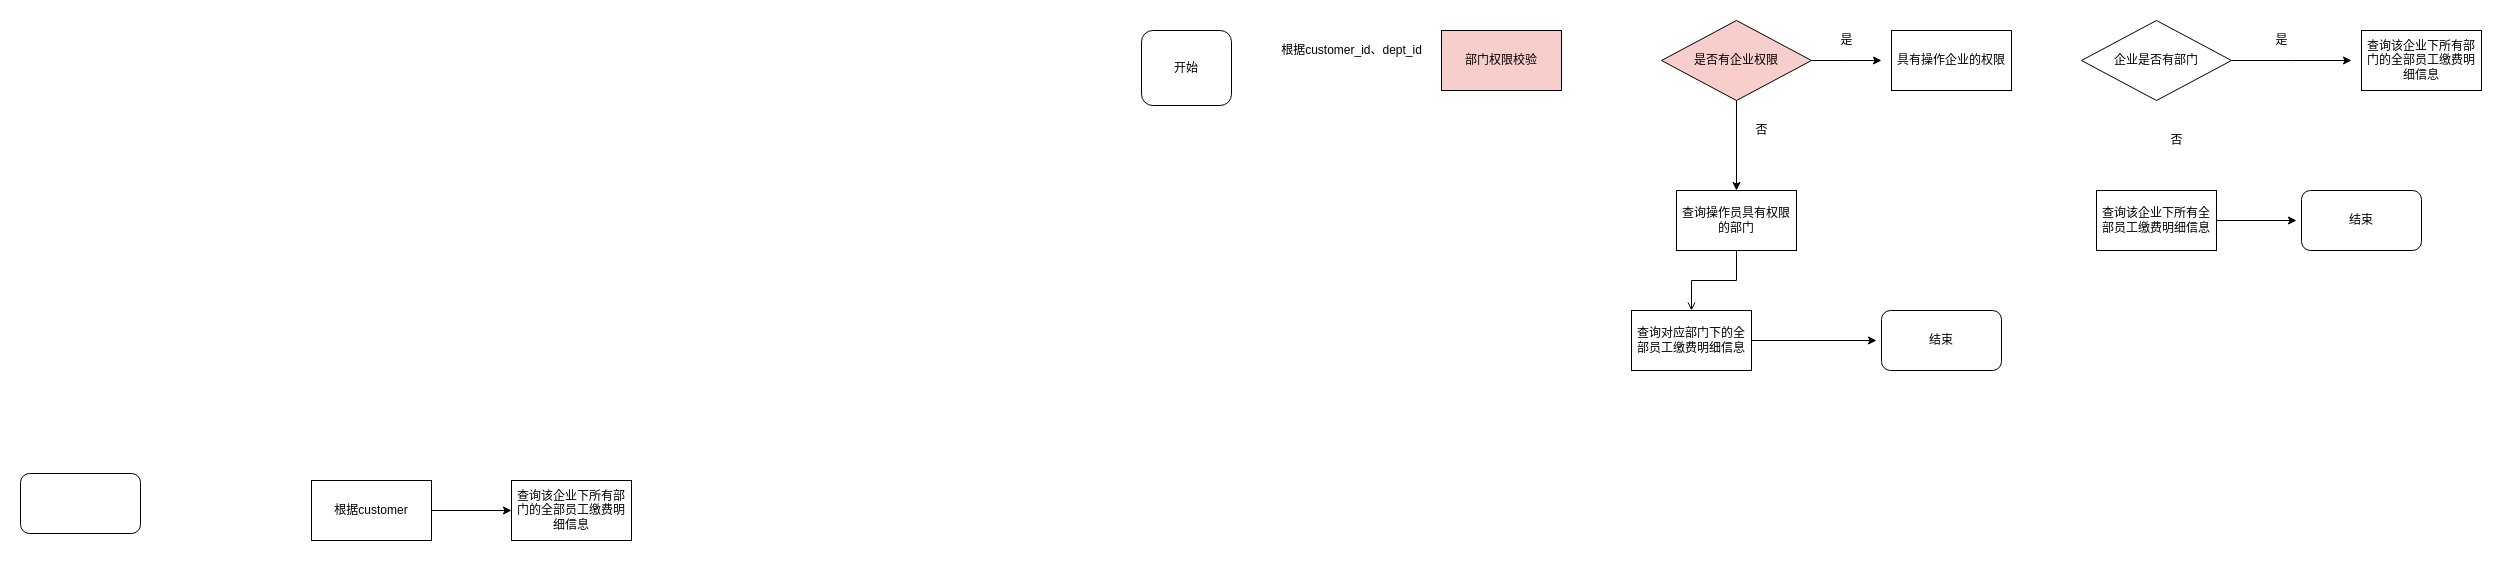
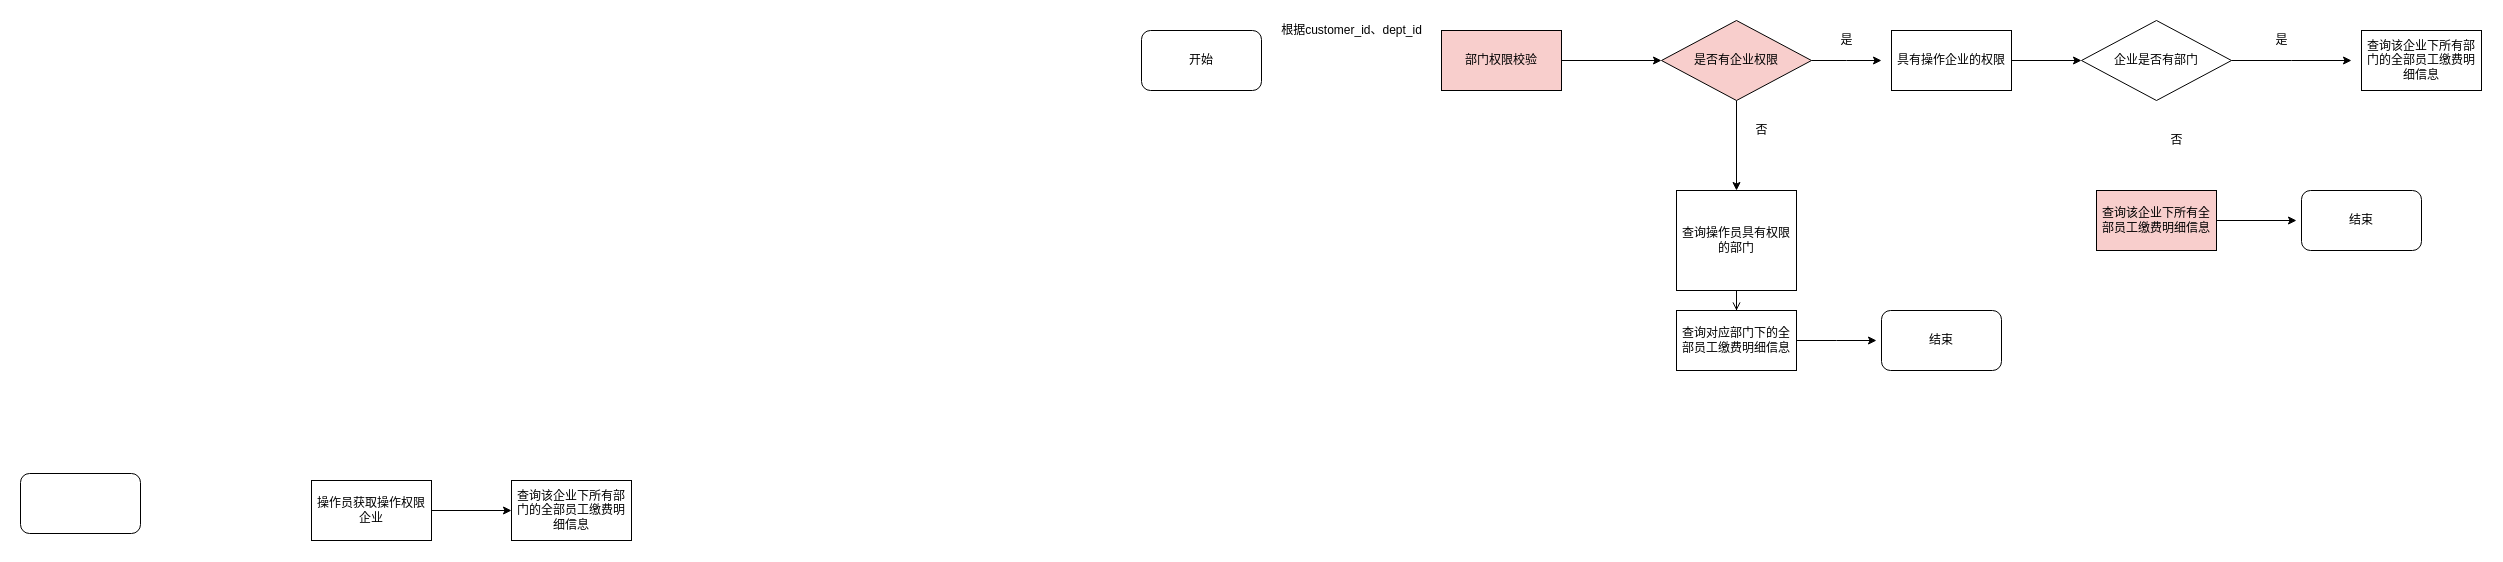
- <mxCell id="25" value="根据customer_id、dept_id" style="text;html=1;align=center;verticalAlign=middle;resizable=0;points=[];autosize=1;strokeColor=none;fillColor=none;" vertex="1" parent="1"><mxGeometry x="1271" y="40" width="160" height="20" as="geometry" /></mxCell>
+ <mxCell id="25" value="根据customer_id、dept_id" style="text;html=1;align=center;verticalAlign=middle;resizable=0;points=[];autosize=1;strokeColor=none;fillColor=none;" vertex="1" parent="1"><mxGeometry x="1271" y="20" width="160" height="20" as="geometry" /></mxCell>
+ <mxCell id="3" value="" style="edgeStyle=orthogonalEdgeStyle;rounded=0;orthogonalLoop=1;jettySize=auto;html=1;" edge="1" parent="1" source="4" target="7"><mxGeometry relative="1" as="geometry" /></mxCell>
+ <mxCell id="18" style="edgeStyle=orthogonalEdgeStyle;rounded=0;orthogonalLoop=1;jettySize=auto;html=1;entryX=0;entryY=0.5;entryDx=0;entryDy=0;" edge="1" parent="1" source="19" target="21"><mxGeometry relative="1" as="geometry" /></mxCell>
- <mxCell id="2" value="开始" style="rounded=1;whiteSpace=wrap;html=1;" vertex="1" parent="1"><mxGeometry x="1141" y="30" width="90" height="75" as="geometry" /></mxCell>
+ <mxCell id="2" value="开始" style="rounded=1;whiteSpace=wrap;html=1;" vertex="1" parent="1"><mxGeometry x="1141" y="30" width="120" height="60" as="geometry" /></mxCell>
- <mxCell id="11" value="查询操作员具有权限的部门" style="whiteSpace=wrap;html=1;rounded=0;" vertex="1" parent="1"><mxGeometry x="1676" y="190" width="120" height="60" as="geometry" /></mxCell>
+ <mxCell id="11" value="查询操作员具有权限的部门" style="whiteSpace=wrap;html=1;rounded=0;" vertex="1" parent="1"><mxGeometry x="1676" y="190" width="120" height="100" as="geometry" /></mxCell>
- <mxCell id="23" value="&lt;span&gt;查询该企业下所有全部员工缴费明细信息&lt;/span&gt;" style="whiteSpace=wrap;html=1;rounded=0;" vertex="1" parent="1"><mxGeometry x="2096" y="190" width="120" height="60" as="geometry" /></mxCell>
+ <mxCell id="23" value="&lt;span&gt;查询该企业下所有全部员工缴费明细信息&lt;/span&gt;" style="whiteSpace=wrap;html=1;rounded=0;fillColor=#f8cecc;" vertex="1" parent="1"><mxGeometry x="2096" y="190" width="120" height="60" as="geometry" /></mxCell>
- <mxCell id="16" value="查询对应部门下的全部员工缴费明细信息" style="whiteSpace=wrap;html=1;rounded=0;" vertex="1" parent="1"><mxGeometry x="1631" y="310" width="120" height="60" as="geometry" /></mxCell>
+ <mxCell id="16" value="查询对应部门下的全部员工缴费明细信息" style="whiteSpace=wrap;html=1;rounded=0;" vertex="1" parent="1"><mxGeometry x="1676" y="310" width="120" height="60" as="geometry" /></mxCell>
- <mxCell id="28" value="根据customer" style="rounded=0;whiteSpace=wrap;html=1;" vertex="1" parent="1"><mxGeometry x="311" y="480" width="120" height="60" as="geometry" /></mxCell>
+ <mxCell id="28" value="操作员获取操作权限企业" style="rounded=0;whiteSpace=wrap;html=1;" vertex="1" parent="1"><mxGeometry x="311" y="480" width="120" height="60" as="geometry" /></mxCell>
